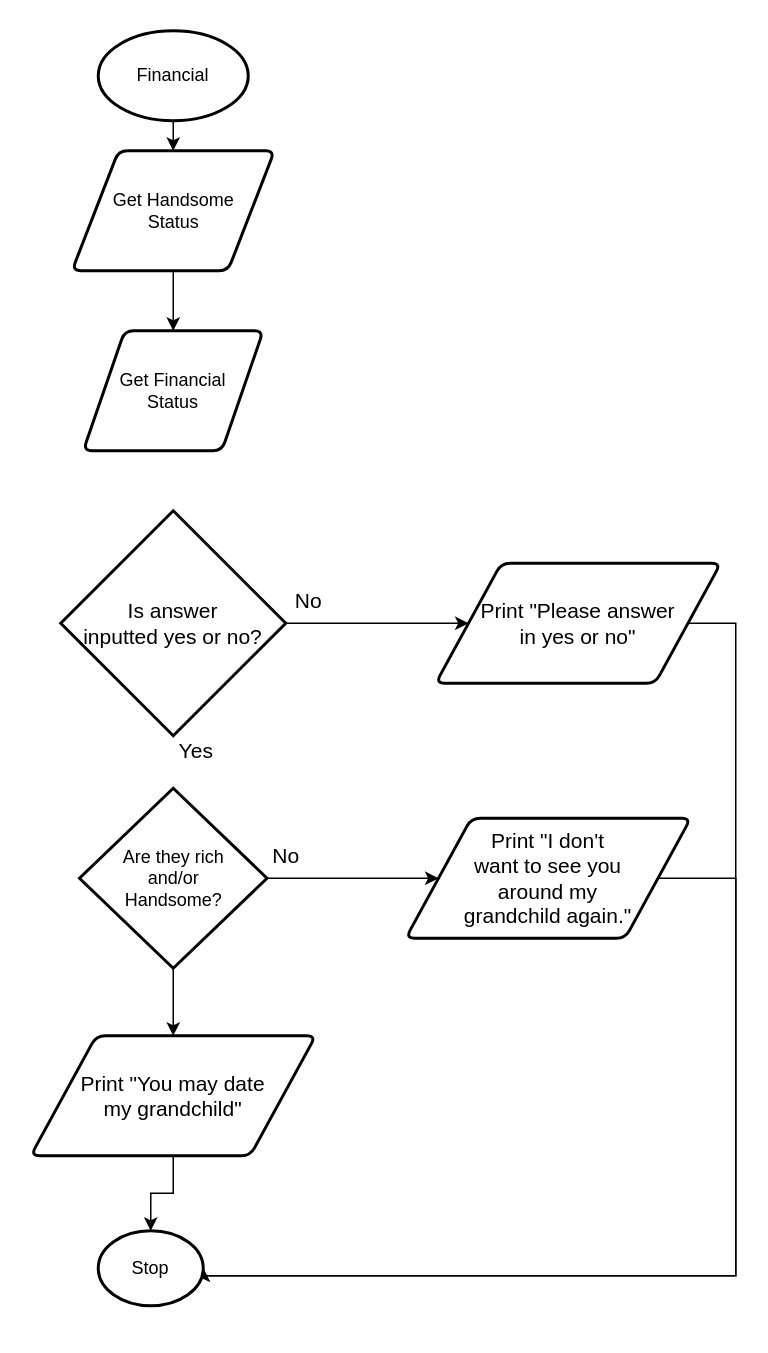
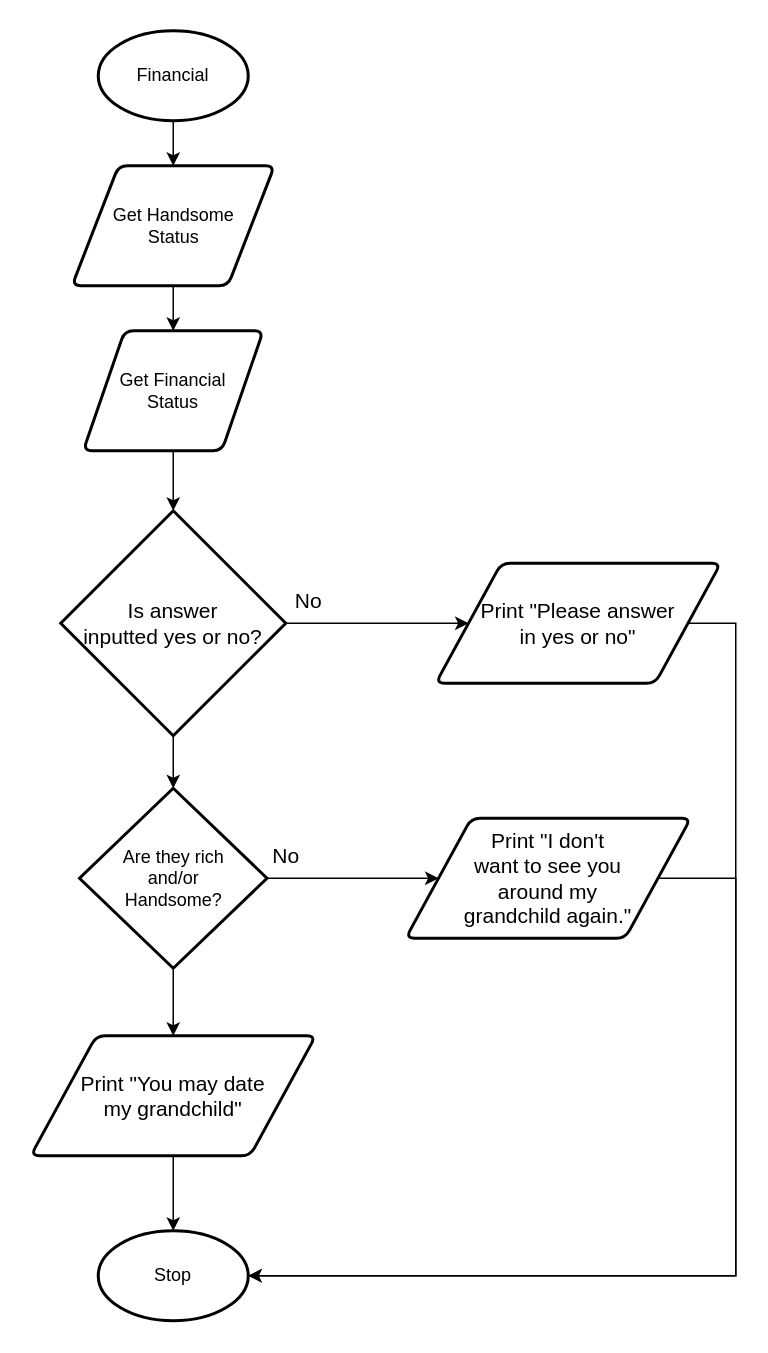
- <mxCell id="5" value="Get Handsome&lt;br&gt;Status" style="shape=parallelogram;html=1;strokeWidth=2;perimeter=parallelogramPerimeter;whiteSpace=wrap;rounded=1;arcSize=12;size=0.23;" parent="1" vertex="1"><mxGeometry x="47.5" y="100" width="135" height="80" as="geometry" /></mxCell>
+ <mxCell id="5" value="Get Handsome&lt;br&gt;Status" style="shape=parallelogram;html=1;strokeWidth=2;perimeter=parallelogramPerimeter;whiteSpace=wrap;rounded=1;arcSize=12;size=0.23;" parent="1" vertex="1"><mxGeometry x="47.5" y="110" width="135" height="80" as="geometry" /></mxCell>
+ <mxCell id="6" style="edgeStyle=orthogonalEdgeStyle;rounded=0;html=1;entryX=0.5;entryY=0;entryDx=0;entryDy=0;entryPerimeter=0;fontSize=14;" edge="1" parent="1" source="7" target="16"><mxGeometry relative="1" as="geometry" /></mxCell>
- <mxCell id="17" value="Yes" style="text;html=1;align=center;verticalAlign=middle;resizable=0;points=[];autosize=1;strokeColor=none;fillColor=none;fontSize=14;" vertex="1" parent="1"><mxGeometry x="110" y="490" width="40" height="20" as="geometry" /></mxCell>
+ <mxCell id="14" style="edgeStyle=orthogonalEdgeStyle;rounded=0;html=1;entryX=0.5;entryY=0;entryDx=0;entryDy=0;entryPerimeter=0;fontSize=14;" edge="1" parent="1" source="16" target="10"><mxGeometry relative="1" as="geometry" /></mxCell>
- <mxCell id="23" value="Stop" style="strokeWidth=2;html=1;shape=mxgraph.flowchart.start_1;whiteSpace=wrap;" vertex="1" parent="1"><mxGeometry x="65" y="820" width="70" height="50" as="geometry" /></mxCell>
+ <mxCell id="23" value="Stop" style="strokeWidth=2;html=1;shape=mxgraph.flowchart.start_1;whiteSpace=wrap;" vertex="1" parent="1"><mxGeometry x="65" y="820" width="100" height="60" as="geometry" /></mxCell>
